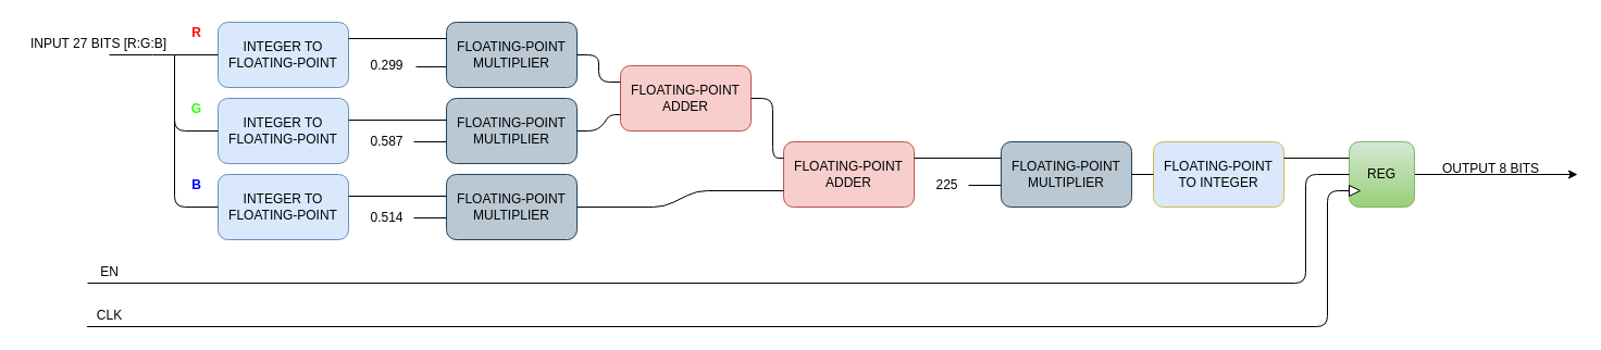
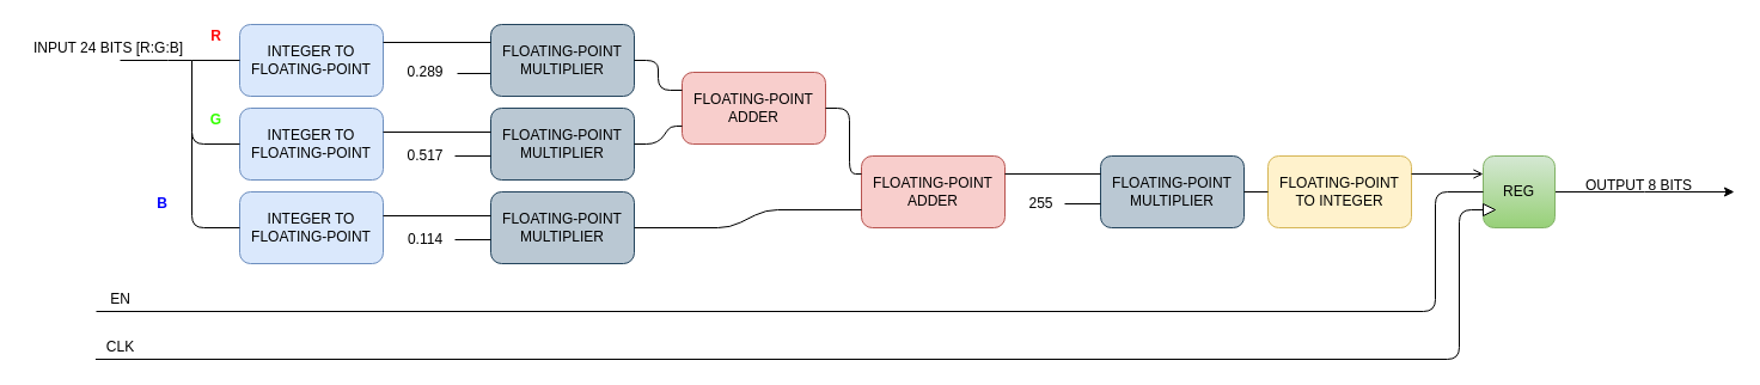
- <mxCell id="27" value="INPUT 27 BITS [R:G:B]" style="text;html=1;align=center;verticalAlign=middle;resizable=0;points=[];autosize=1;" parent="1" vertex="1"><mxGeometry x="20" y="30" width="140" height="20" as="geometry" /></mxCell>
+ <mxCell id="27" value="INPUT 24 BITS [R:G:B]" style="text;html=1;align=center;verticalAlign=middle;resizable=0;points=[];autosize=1;" parent="1" vertex="1"><mxGeometry x="20" y="30" width="140" height="20" as="geometry" /></mxCell>
- <mxCell id="31" value="0.299" style="text;html=1;align=center;verticalAlign=middle;resizable=0;points=[];autosize=1;" parent="1" vertex="1"><mxGeometry x="330" y="50" width="50" height="20" as="geometry" /></mxCell>
+ <mxCell id="31" value="0.289" style="text;html=1;align=center;verticalAlign=middle;resizable=0;points=[];autosize=1;" parent="1" vertex="1"><mxGeometry x="330" y="50" width="50" height="20" as="geometry" /></mxCell>
- <mxCell id="32" value="0.587" style="text;html=1;align=center;verticalAlign=middle;resizable=0;points=[];autosize=1;" parent="1" vertex="1"><mxGeometry x="330" y="120" width="50" height="20" as="geometry" /></mxCell>
+ <mxCell id="32" value="0.517" style="text;html=1;align=center;verticalAlign=middle;resizable=0;points=[];autosize=1;" parent="1" vertex="1"><mxGeometry x="330" y="120" width="50" height="20" as="geometry" /></mxCell>
- <mxCell id="39" value="" style="endArrow=none;html=1;entryX=0;entryY=0.25;entryDx=0;entryDy=0;exitX=1;exitY=0.25;exitDx=0;exitDy=0;" parent="1" source="9" target="38" edge="1"><mxGeometry width="50" height="50" relative="1" as="geometry"><mxPoint x="1170" y="200" as="sourcePoint" /><mxPoint x="1220" y="150" as="targetPoint" /></mxGeometry></mxCell>
+ <mxCell id="39" value="" style="endArrow=open;html=1;entryX=0;entryY=0.25;entryDx=0;entryDy=0;exitX=1;exitY=0.25;exitDx=0;exitDy=0;" parent="1" source="9" target="38" edge="1"><mxGeometry width="50" height="50" relative="1" as="geometry"><mxPoint x="1170" y="200" as="sourcePoint" /><mxPoint x="1220" y="150" as="targetPoint" /></mxGeometry></mxCell>
- <mxCell id="9" value="FLOATING-POINT TO INTEGER" style="rounded=1;whiteSpace=wrap;html=1;fillColor=#dae8fc;strokeColor=#d6b656;" parent="1" vertex="1"><mxGeometry x="1060" y="130" width="120" height="60" as="geometry" /></mxCell>
+ <mxCell id="9" value="FLOATING-POINT TO INTEGER" style="rounded=1;whiteSpace=wrap;html=1;fillColor=#fff2cc;strokeColor=#d6b656;" parent="1" vertex="1"><mxGeometry x="1060" y="130" width="120" height="60" as="geometry" /></mxCell>
- <mxCell id="30" value="&lt;font color=&quot;#0000ff&quot;&gt;&lt;b&gt;B&lt;/b&gt;&lt;/font&gt;" style="text;html=1;align=center;verticalAlign=middle;resizable=0;points=[];autosize=1;" parent="1" vertex="1"><mxGeometry x="170" y="160" width="20" height="20" as="geometry" /></mxCell>
+ <mxCell id="30" value="&lt;font color=&quot;#0000ff&quot;&gt;&lt;b&gt;B&lt;/b&gt;&lt;/font&gt;" style="text;html=1;align=center;verticalAlign=middle;resizable=0;points=[];autosize=1;" parent="1" vertex="1"><mxGeometry x="125" y="160" width="20" height="20" as="geometry" /></mxCell>
- <mxCell id="35" value="225" style="text;html=1;align=center;verticalAlign=middle;resizable=0;points=[];autosize=1;" parent="1" vertex="1"><mxGeometry x="850" y="160" width="40" height="20" as="geometry" /></mxCell>
+ <mxCell id="35" value="255" style="text;html=1;align=center;verticalAlign=middle;resizable=0;points=[];autosize=1;" parent="1" vertex="1"><mxGeometry x="850" y="160" width="40" height="20" as="geometry" /></mxCell>
- <mxCell id="33" value="0.514" style="text;html=1;align=center;verticalAlign=middle;resizable=0;points=[];autosize=1;" parent="1" vertex="1"><mxGeometry x="335" y="190" width="40" height="20" as="geometry" /></mxCell>
+ <mxCell id="33" value="0.114" style="text;html=1;align=center;verticalAlign=middle;resizable=0;points=[];autosize=1;" parent="1" vertex="1"><mxGeometry x="335" y="190" width="40" height="20" as="geometry" /></mxCell>
